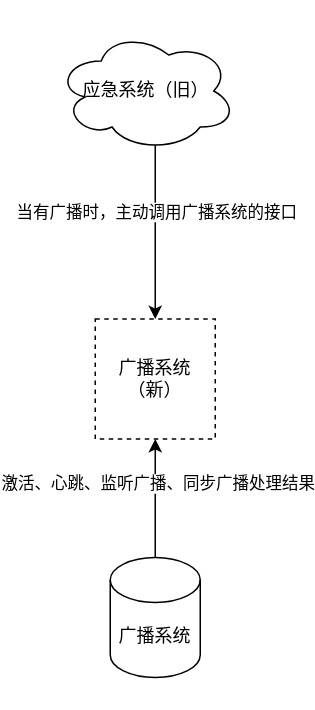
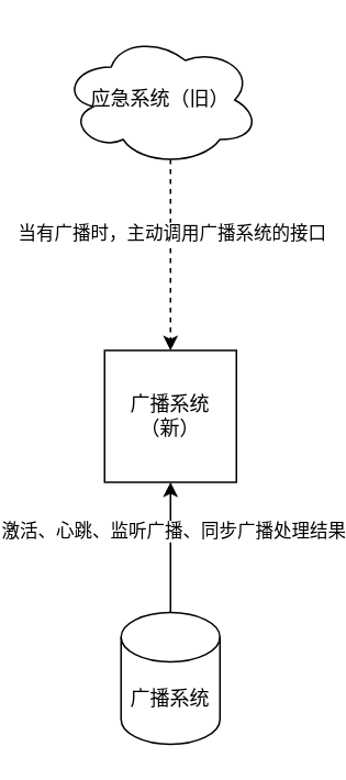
- <mxCell id="2" style="edgeStyle=orthogonalEdgeStyle;rounded=0;orthogonalLoop=1;jettySize=auto;html=1;exitX=0.55;exitY=0.95;exitDx=0;exitDy=0;exitPerimeter=0;entryX=0.5;entryY=0;entryDx=0;entryDy=0;" edge="1" parent="1" source="4" target="5"><mxGeometry relative="1" as="geometry" /></mxCell>
+ <mxCell id="2" style="edgeStyle=orthogonalEdgeStyle;rounded=0;orthogonalLoop=1;jettySize=auto;html=1;exitX=0.55;exitY=0.95;exitDx=0;exitDy=0;exitPerimeter=0;entryX=0.5;entryY=0;entryDx=0;entryDy=0;dashed=1;" edge="1" parent="1" source="4" target="5"><mxGeometry relative="1" as="geometry" /></mxCell>
- <mxCell id="5" value="广播系统（新）" style="whiteSpace=wrap;html=1;aspect=fixed;dashed=1;" vertex="1" parent="1"><mxGeometry x="46" y="212" width="80" height="80" as="geometry" /></mxCell>
+ <mxCell id="5" value="广播系统（新）" style="whiteSpace=wrap;html=1;aspect=fixed;" vertex="1" parent="1"><mxGeometry x="46" y="212" width="80" height="80" as="geometry" /></mxCell>
